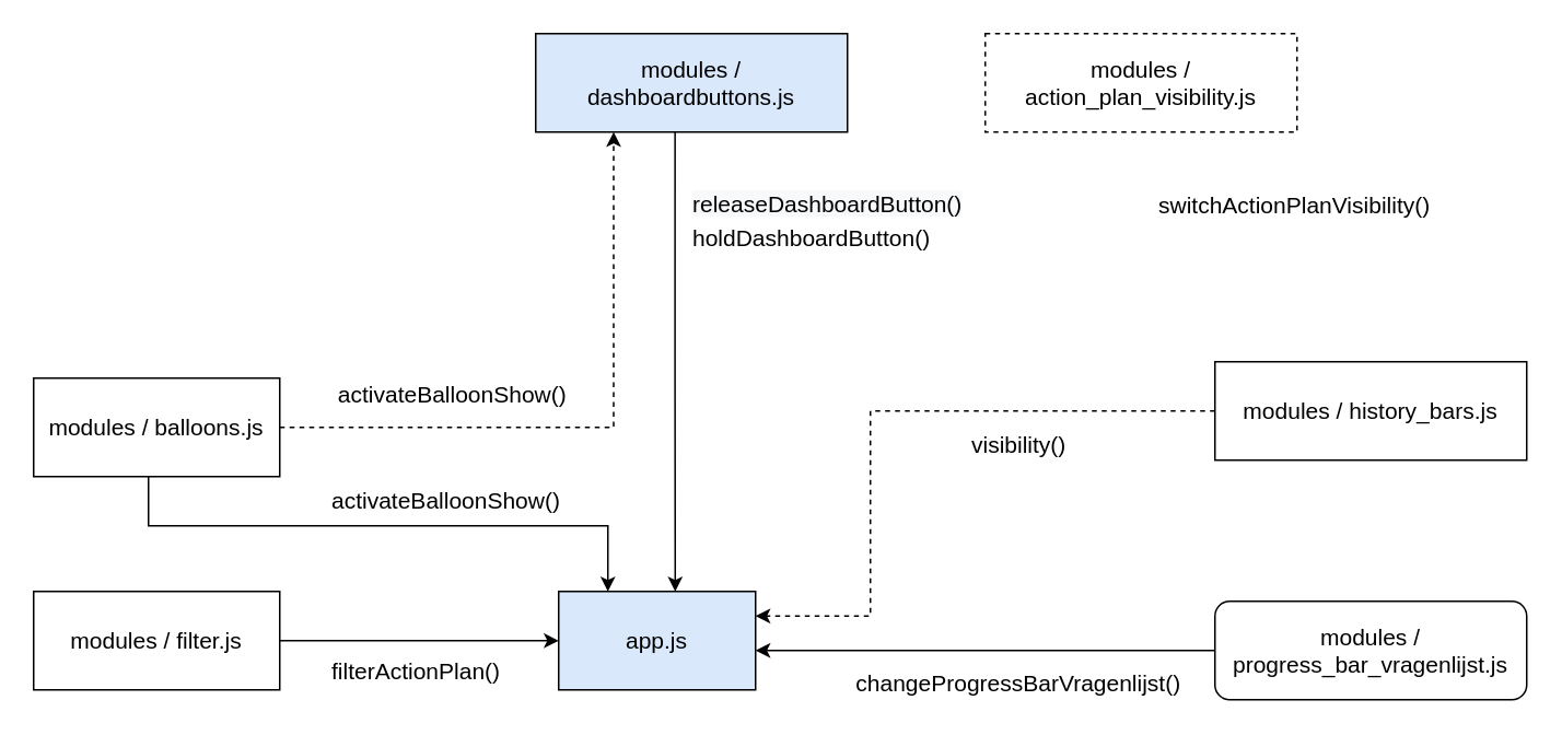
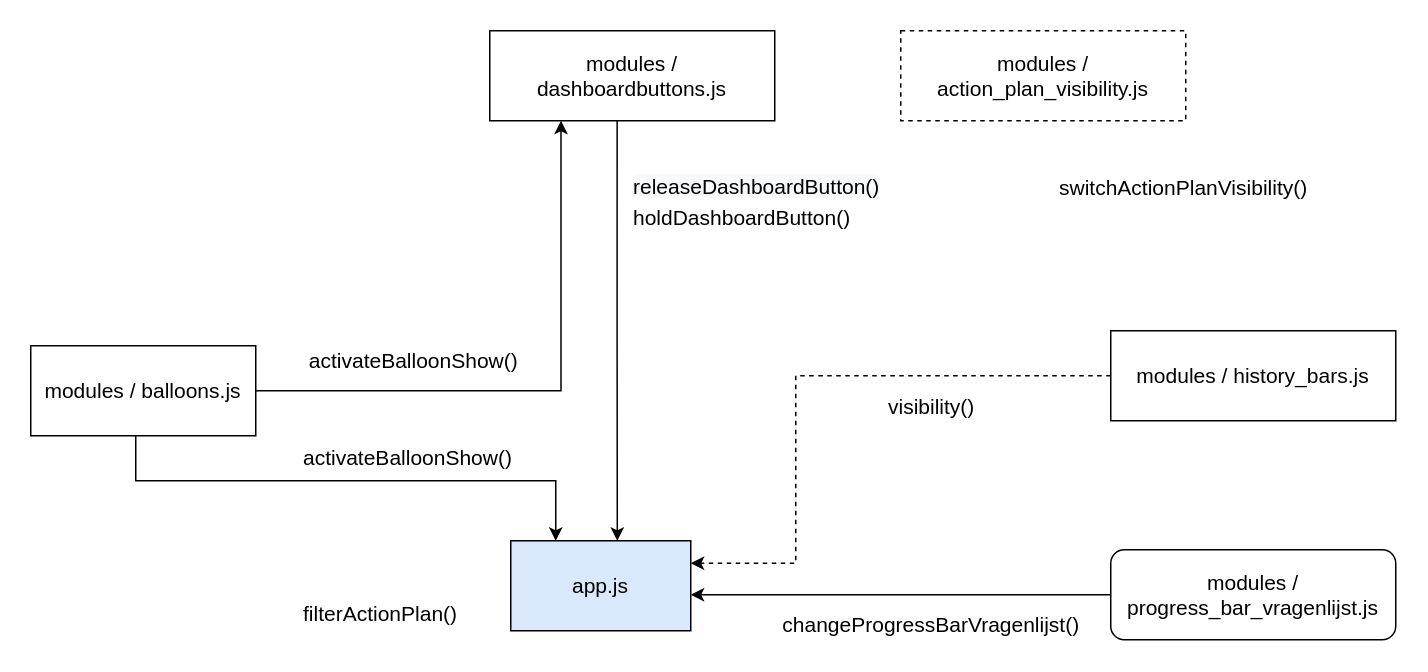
- <mxCell id="8" value="modules / dashboardbuttons.js" style="rounded=0;whiteSpace=wrap;html=1;fontSize=14;fillColor=#dae8fc;" vertex="1" parent="1"><mxGeometry x="326" y="20" width="190" height="60" as="geometry" /></mxCell>
+ <mxCell id="8" value="modules / dashboardbuttons.js" style="rounded=0;whiteSpace=wrap;html=1;fontSize=14;" vertex="1" parent="1"><mxGeometry x="326" y="20" width="190" height="60" as="geometry" /></mxCell>
- <mxCell id="4" style="edgeStyle=orthogonalEdgeStyle;rounded=0;orthogonalLoop=1;jettySize=auto;html=1;entryX=0.25;entryY=1;entryDx=0;entryDy=0;fontSize=14;dashed=1;" edge="1" parent="1" source="6" target="8"><mxGeometry relative="1" as="geometry" /></mxCell>
+ <mxCell id="4" style="edgeStyle=orthogonalEdgeStyle;rounded=0;orthogonalLoop=1;jettySize=auto;html=1;entryX=0.25;entryY=1;entryDx=0;entryDy=0;fontSize=14;" edge="1" parent="1" source="6" target="8"><mxGeometry relative="1" as="geometry" /></mxCell>
- <mxCell id="14" value="modules / filter.js" style="rounded=0;whiteSpace=wrap;html=1;fontSize=14;" vertex="1" parent="1"><mxGeometry x="20" y="360" width="150" height="60" as="geometry" /></mxCell>
- <mxCell id="13" style="edgeStyle=orthogonalEdgeStyle;rounded=0;orthogonalLoop=1;jettySize=auto;html=1;entryX=0;entryY=0.5;entryDx=0;entryDy=0;fontSize=14;" edge="1" parent="1" source="14" target="2"><mxGeometry relative="1" as="geometry" /></mxCell>
